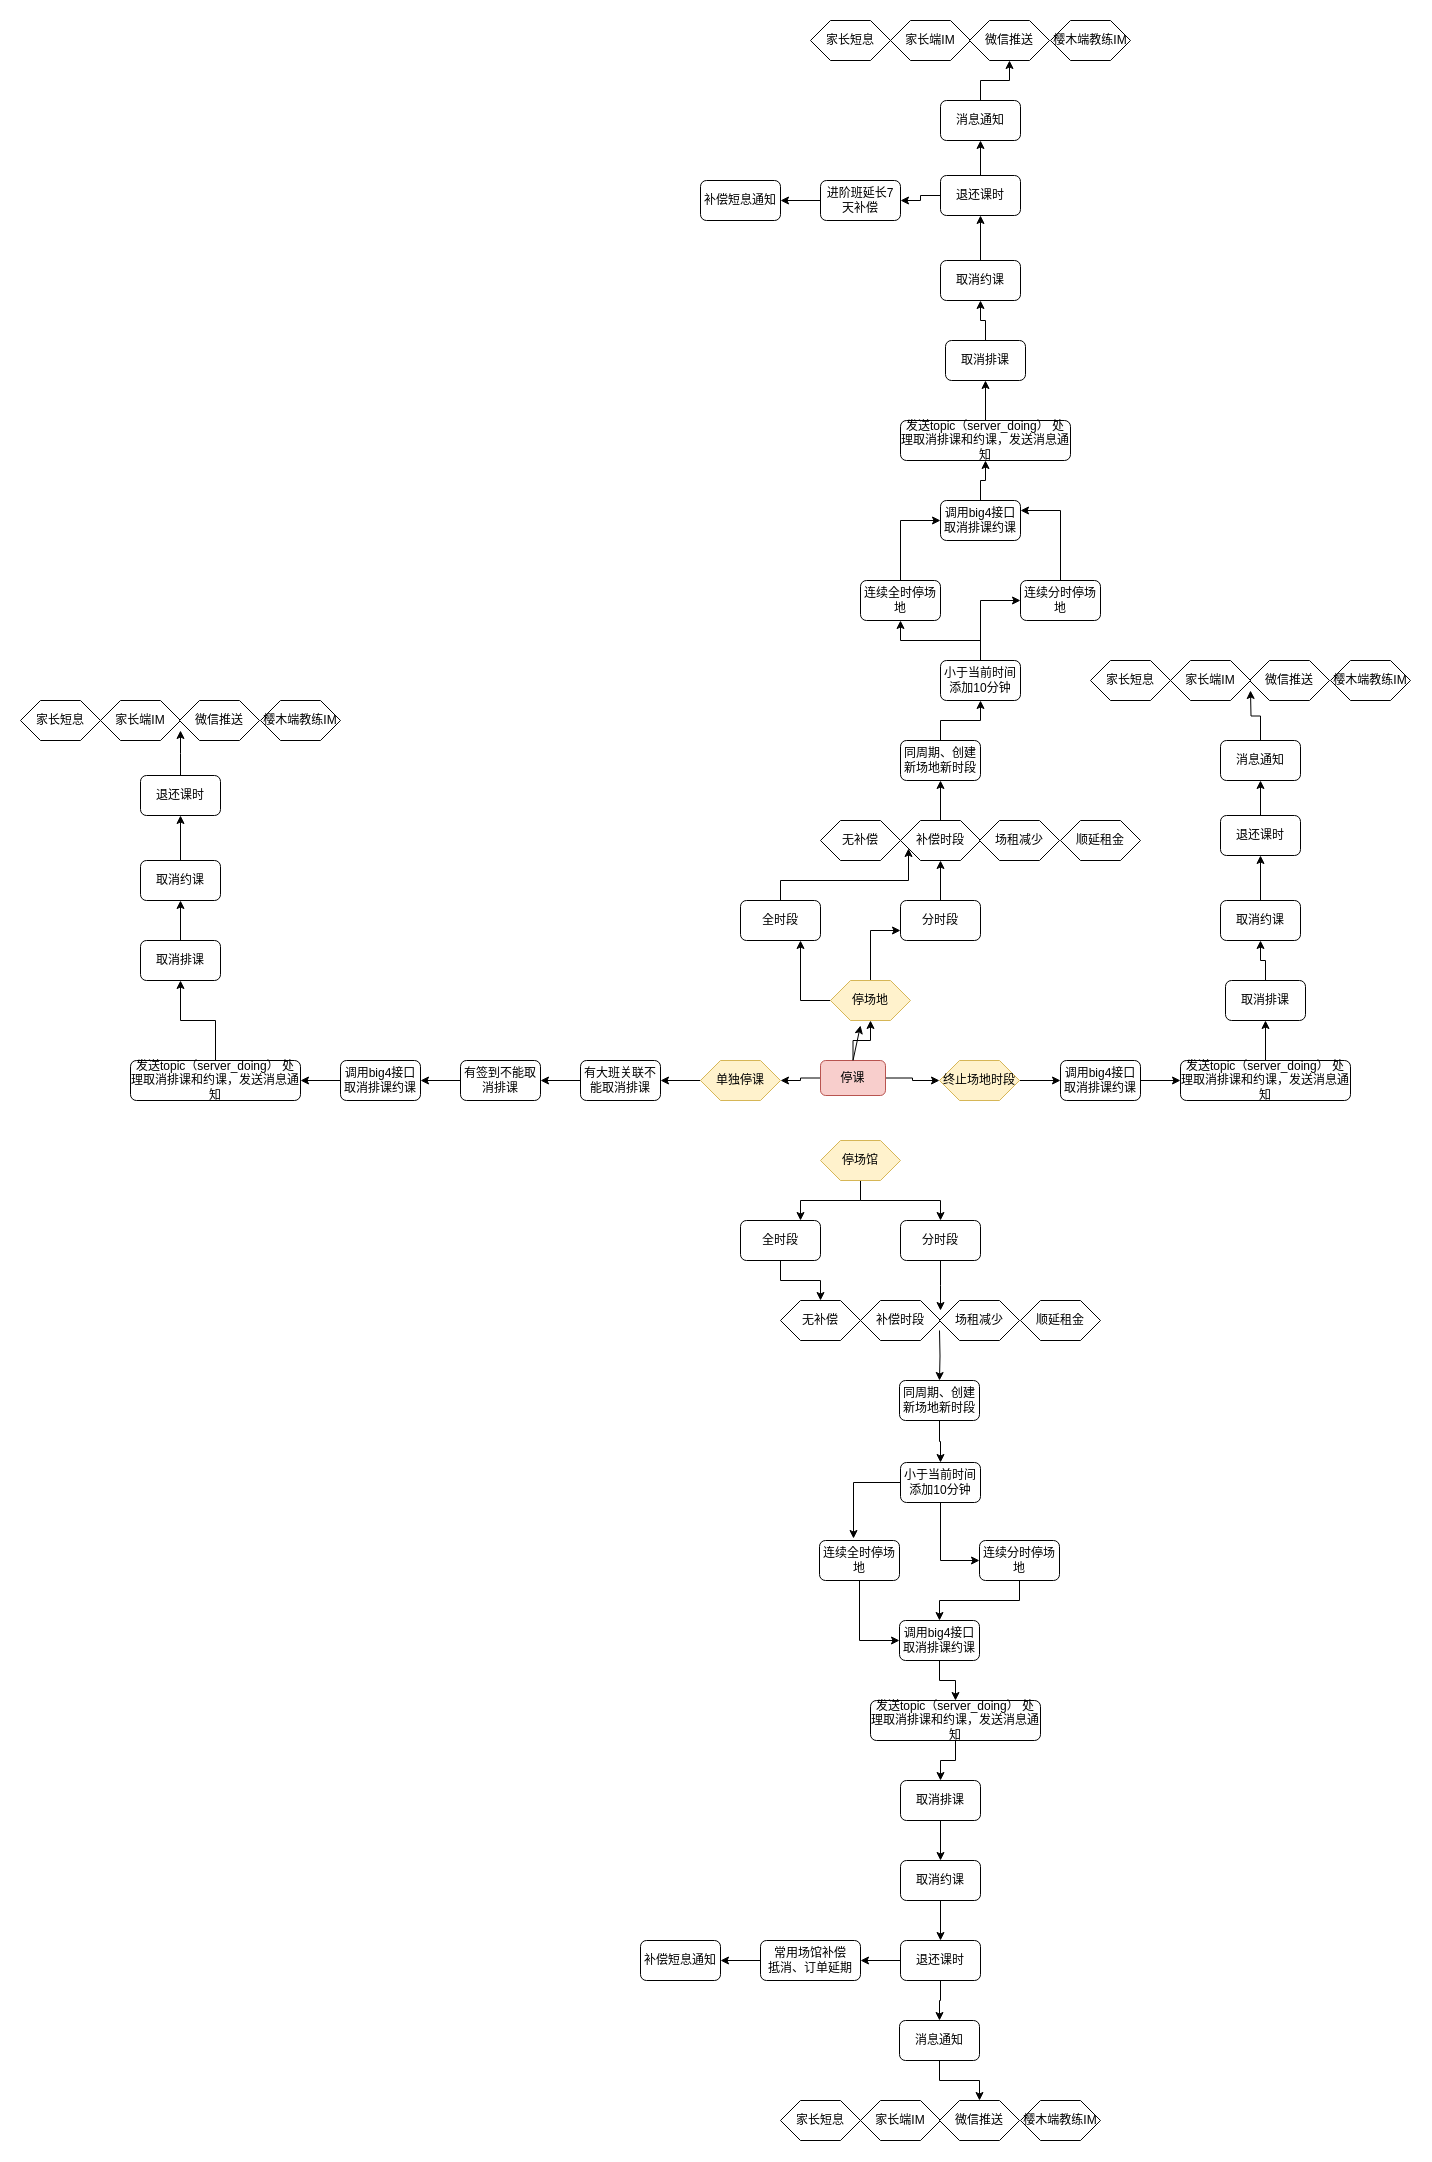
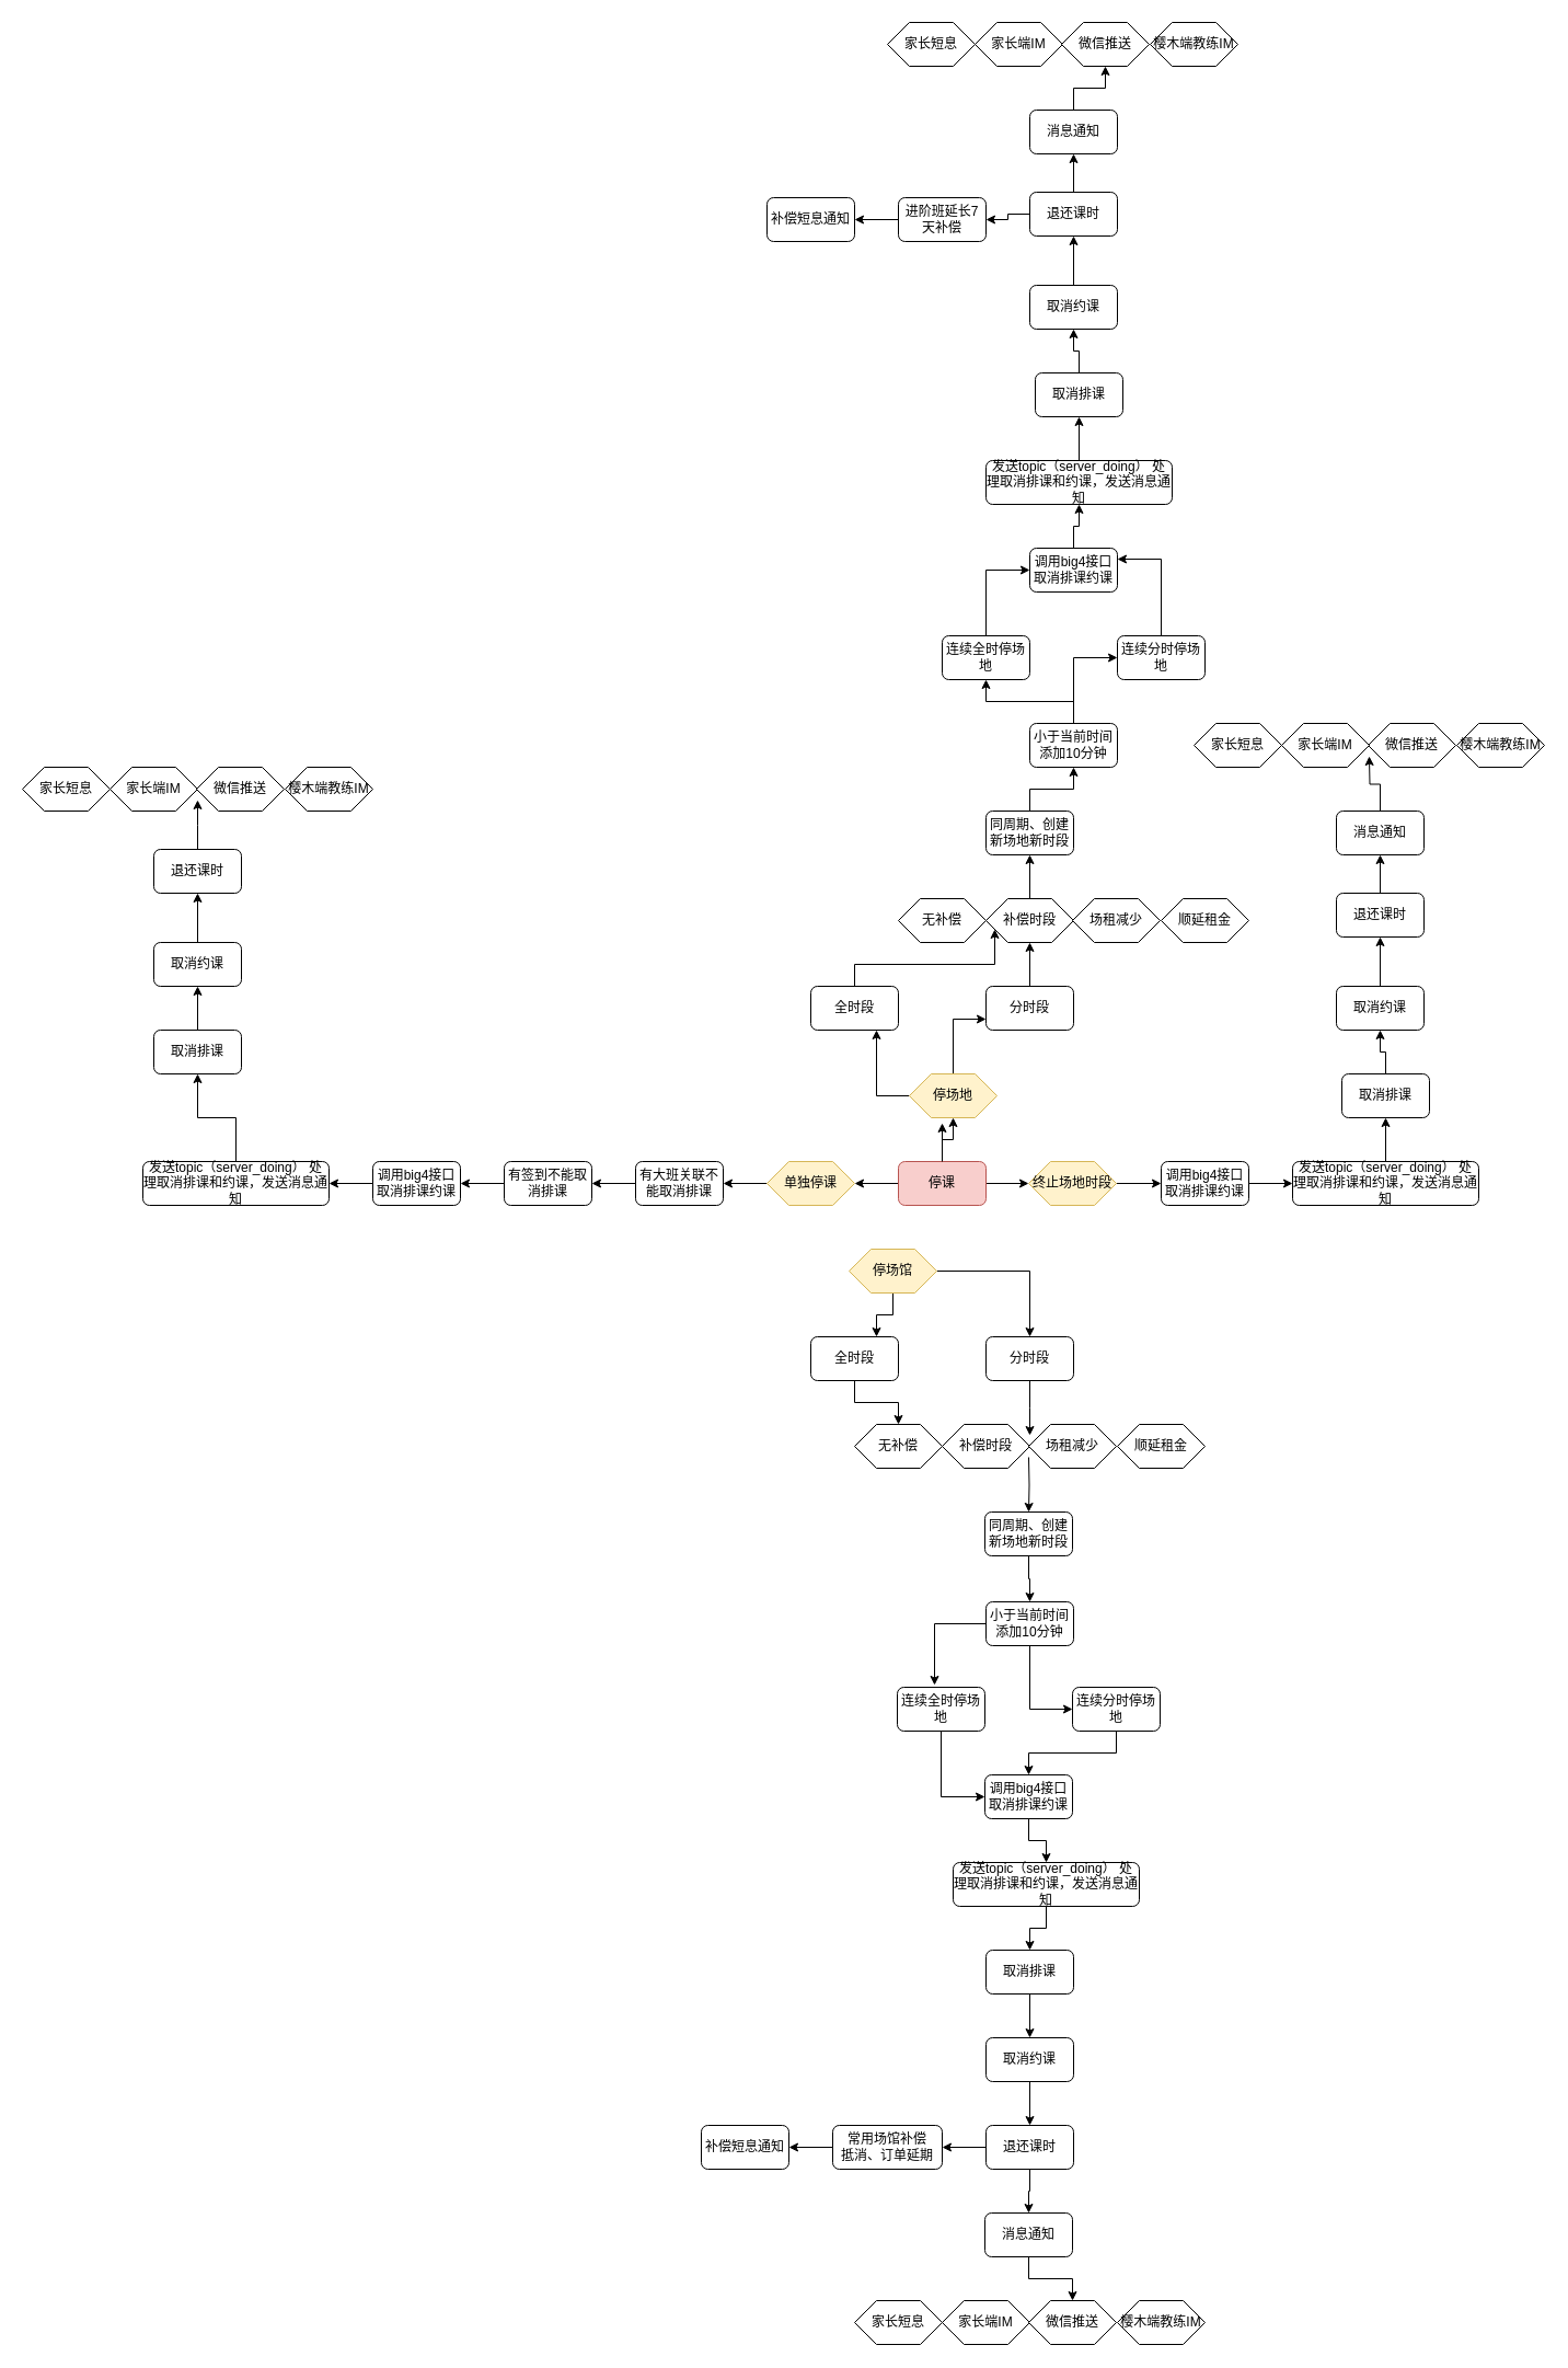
- <mxCell id="5" value="停课" style="rounded=1;whiteSpace=wrap;html=1;fillColor=#f8cecc;strokeColor=#b85450;" parent="1" vertex="1"><mxGeometry x="820" y="1060" width="65" height="35" as="geometry" /></mxCell>
+ <mxCell id="5" value="停课" style="rounded=1;whiteSpace=wrap;html=1;fillColor=#f8cecc;strokeColor=#b85450;" parent="1" vertex="1"><mxGeometry x="820" y="1060" width="80" height="40" as="geometry" /></mxCell>
- <mxCell id="8" value="停场馆" style="shape=hexagon;perimeter=hexagonPerimeter2;whiteSpace=wrap;html=1;fillColor=#fff2cc;strokeColor=#d6b656;" parent="1" vertex="1"><mxGeometry x="820" y="1140" width="80" height="40" as="geometry" /></mxCell>
+ <mxCell id="8" value="停场馆" style="shape=hexagon;perimeter=hexagonPerimeter2;whiteSpace=wrap;html=1;fillColor=#fff2cc;strokeColor=#d6b656;" parent="1" vertex="1"><mxGeometry x="775" y="1140" width="80" height="40" as="geometry" /></mxCell>
